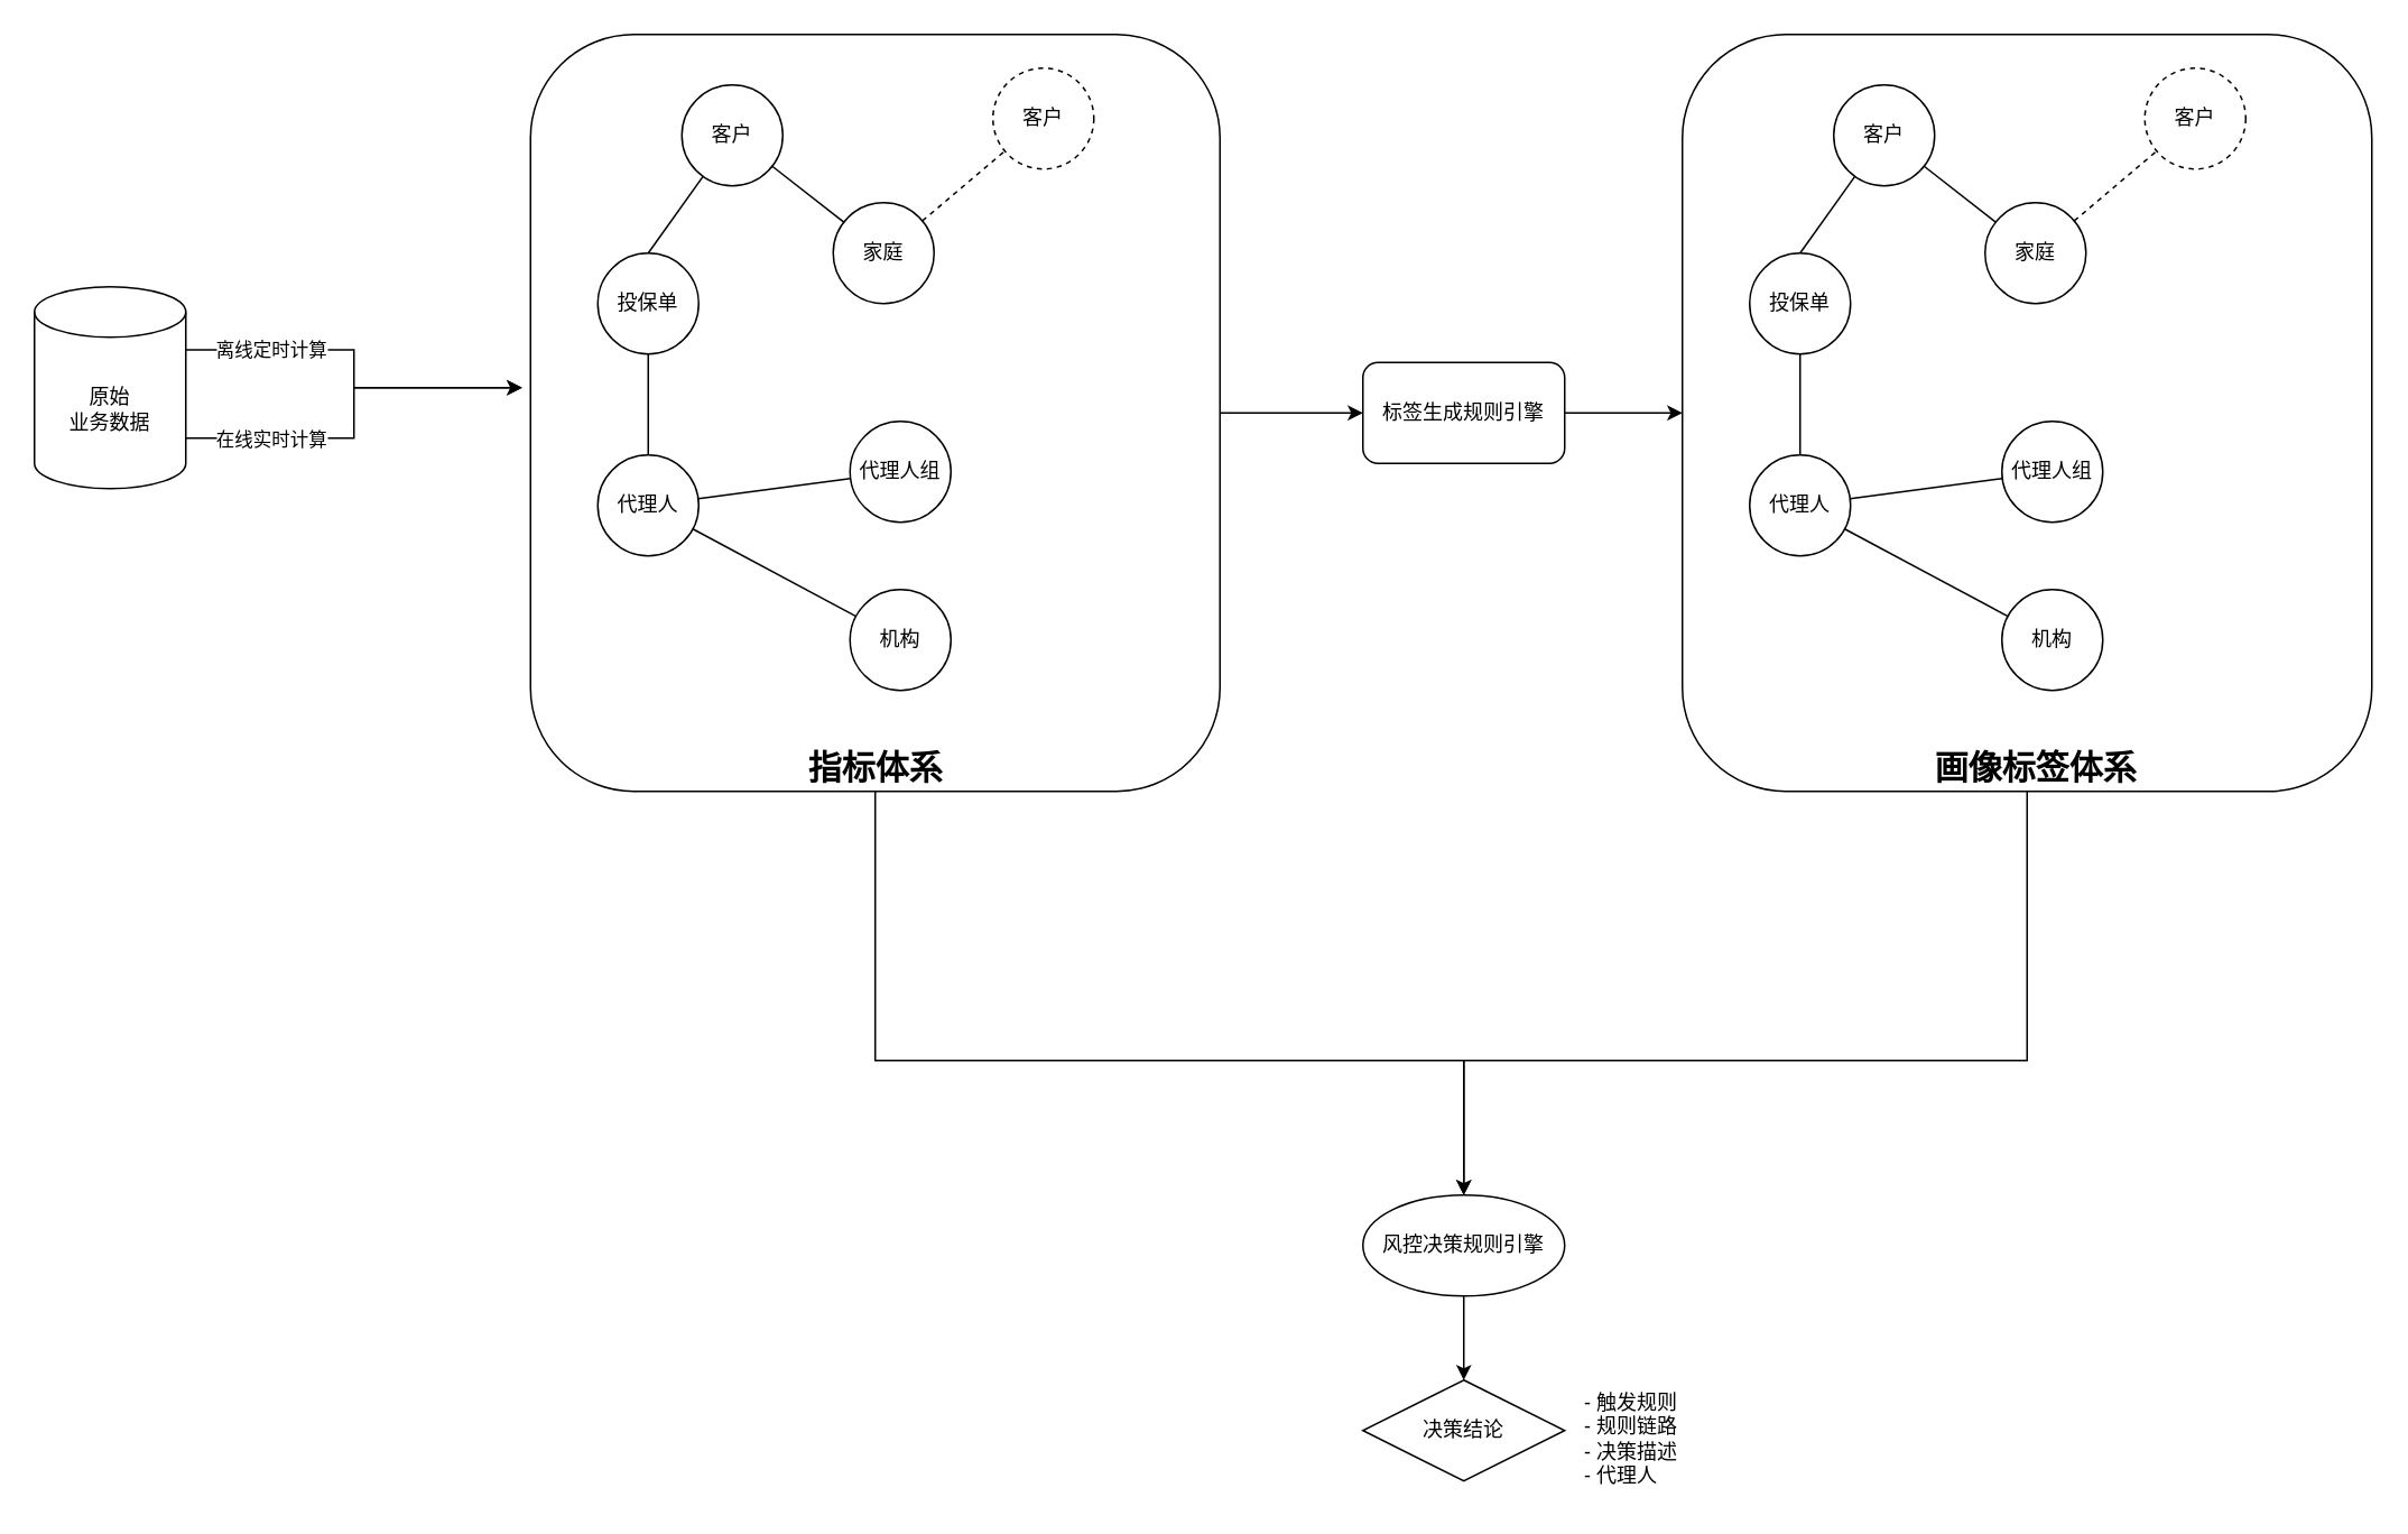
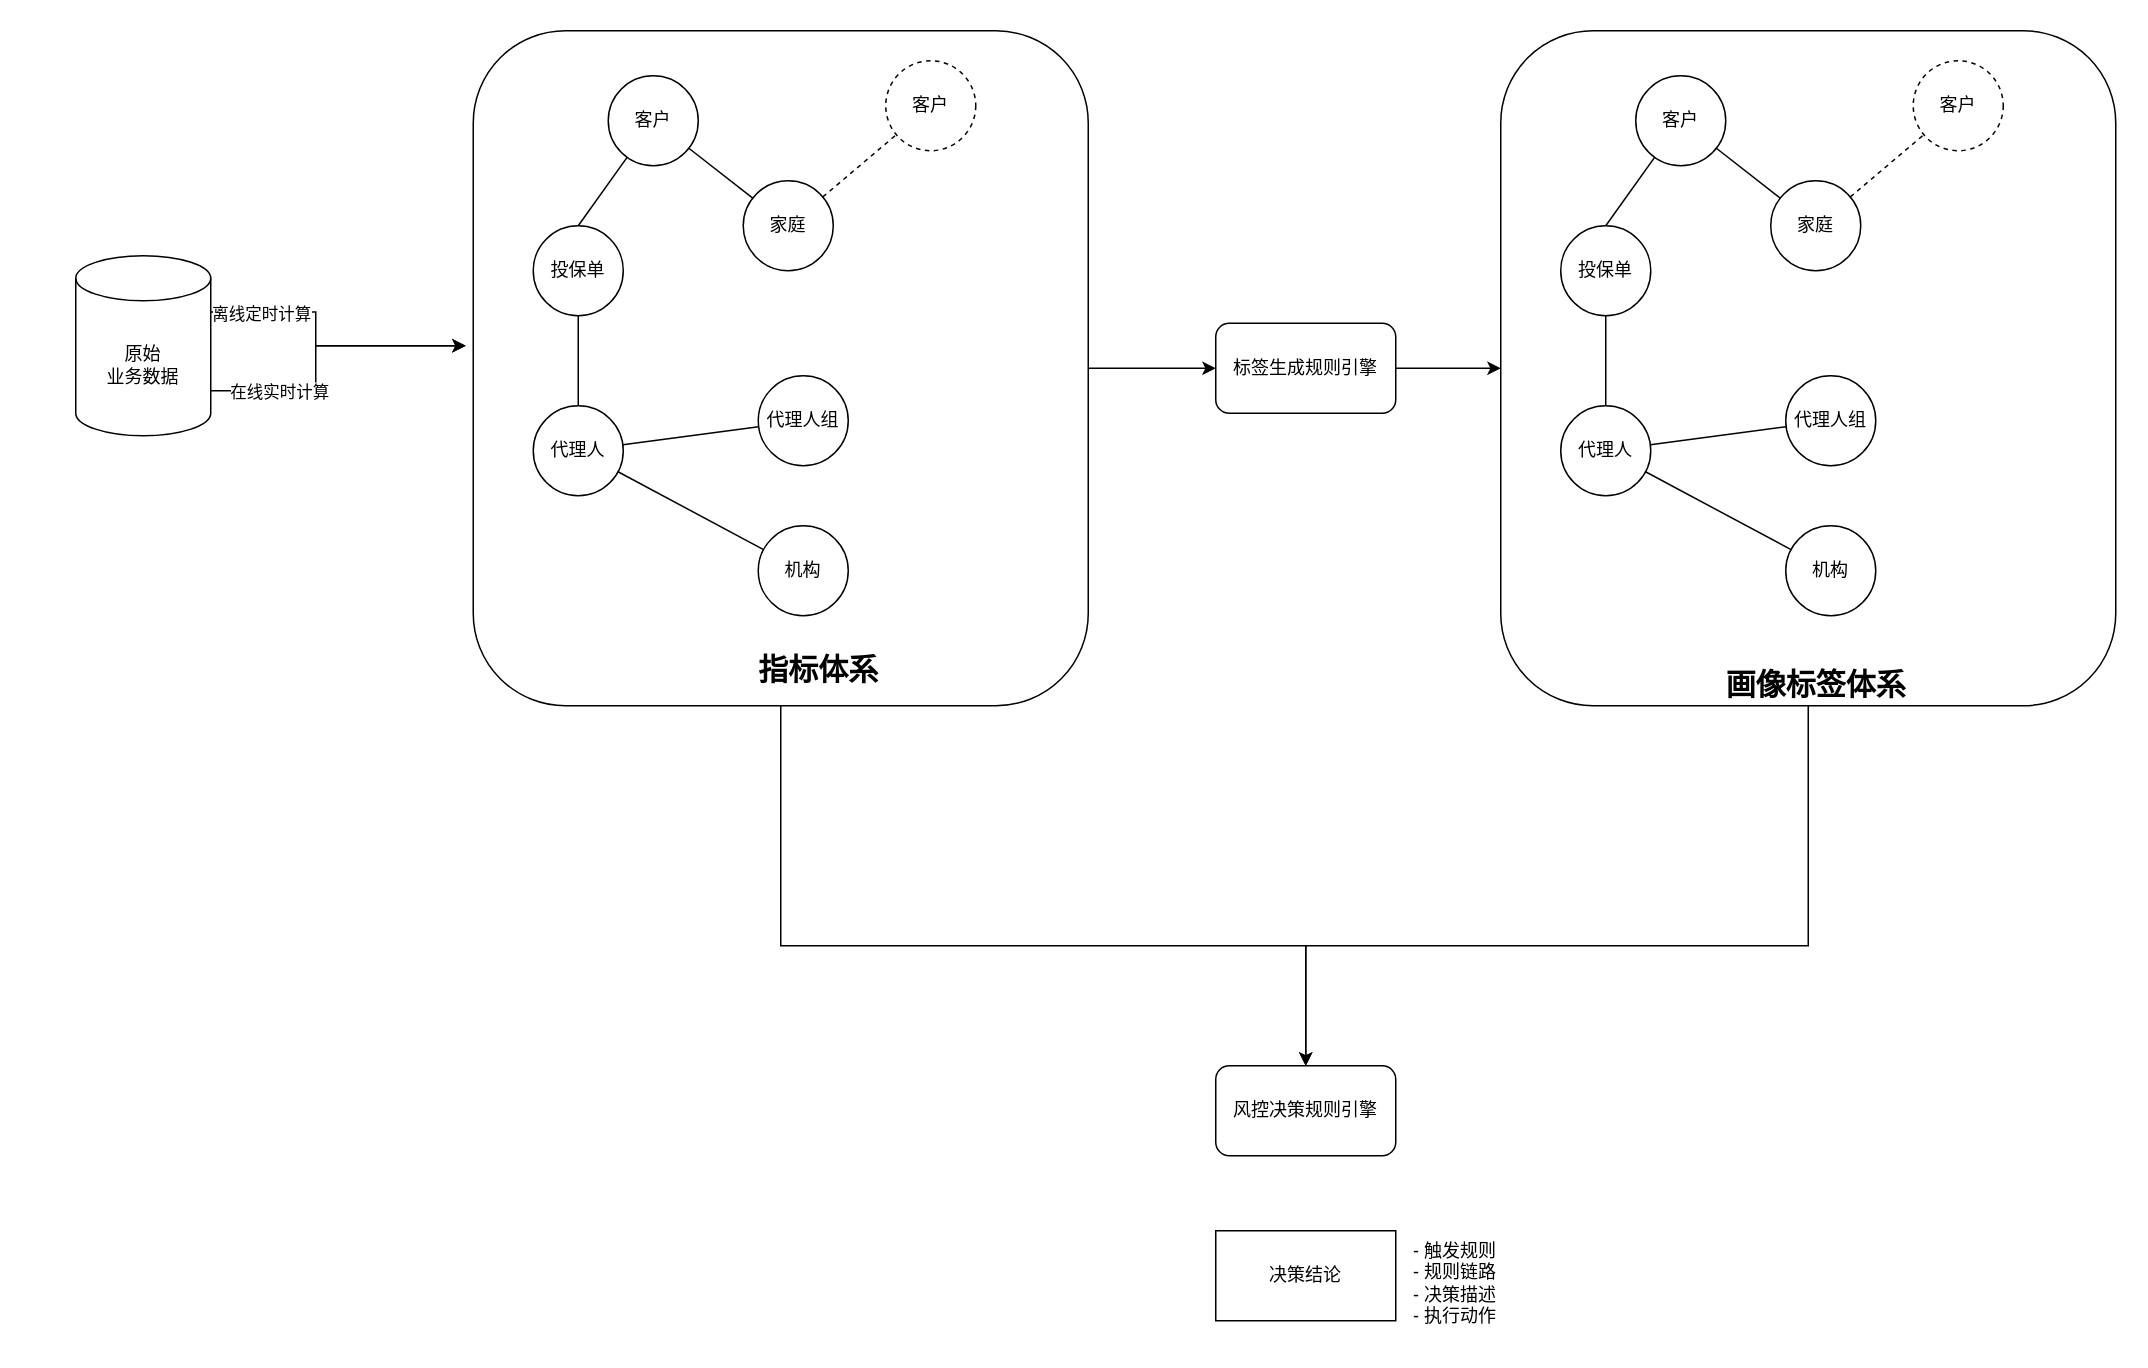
- <mxCell id="6" value="原始&lt;br&gt;业务数据" style="shape=cylinder3;whiteSpace=wrap;html=1;boundedLbl=1;backgroundOutline=1;size=15;" vertex="1" parent="1"><mxGeometry x="20" y="170" width="90" height="120" as="geometry" /></mxCell>
+ <mxCell id="6" value="原始&lt;br&gt;业务数据" style="shape=cylinder3;whiteSpace=wrap;html=1;boundedLbl=1;backgroundOutline=1;size=15;" vertex="1" parent="1"><mxGeometry x="50" y="170" width="90" height="120" as="geometry" /></mxCell>
- <mxCell id="22" value="&lt;b&gt;指标体系&lt;/b&gt;" style="text;html=1;strokeColor=none;fillColor=none;align=center;verticalAlign=middle;whiteSpace=wrap;rounded=0;fontSize=20;" vertex="1" parent="7"><mxGeometry x="147.5" y="420" width="115" height="30" as="geometry" /></mxCell>
+ <mxCell id="22" value="&lt;b&gt;指标体系&lt;/b&gt;" style="text;html=1;strokeColor=none;fillColor=none;align=center;verticalAlign=middle;whiteSpace=wrap;rounded=0;fontSize=20;" vertex="1" parent="7"><mxGeometry x="172.5" y="410" width="115" height="30" as="geometry" /></mxCell>
- <mxCell id="43" value="风控决策规则引擎" style="ellipse;whiteSpace=wrap;html=1;" vertex="1" parent="1"><mxGeometry x="810" y="710" width="120" height="60" as="geometry" /></mxCell>
+ <mxCell id="43" value="风控决策规则引擎" style="rounded=1;whiteSpace=wrap;html=1;" vertex="1" parent="1"><mxGeometry x="810" y="710" width="120" height="60" as="geometry" /></mxCell>
- <mxCell id="42" style="edgeStyle=orthogonalEdgeStyle;rounded=0;orthogonalLoop=1;jettySize=auto;html=1;entryX=0.5;entryY=0;entryDx=0;entryDy=0;" edge="1" parent="1" source="43" target="46"><mxGeometry relative="1" as="geometry" /></mxCell>
- <mxCell id="46" value="决策结论" style="rhombus;whiteSpace=wrap;html=1;" vertex="1" parent="1"><mxGeometry x="810" y="820" width="120" height="60" as="geometry" /></mxCell>
+ <mxCell id="46" value="决策结论" style="rounded=0;whiteSpace=wrap;html=1;" vertex="1" parent="1"><mxGeometry x="810" y="820" width="120" height="60" as="geometry" /></mxCell>
- <mxCell id="47" value="- 触发规则&lt;br&gt;- 规则链路&lt;br&gt;- 决策描述&lt;br&gt;- 代理人" style="text;html=1;strokeColor=none;fillColor=none;align=left;verticalAlign=middle;whiteSpace=wrap;rounded=0;" vertex="1" parent="1"><mxGeometry x="940" y="820" width="70" height="70" as="geometry" /></mxCell>
+ <mxCell id="47" value="- 触发规则&lt;br&gt;- 规则链路&lt;br&gt;- 决策描述&lt;br&gt;- 执行动作" style="text;html=1;strokeColor=none;fillColor=none;align=left;verticalAlign=middle;whiteSpace=wrap;rounded=0;" vertex="1" parent="1"><mxGeometry x="940" y="820" width="70" height="70" as="geometry" /></mxCell>
